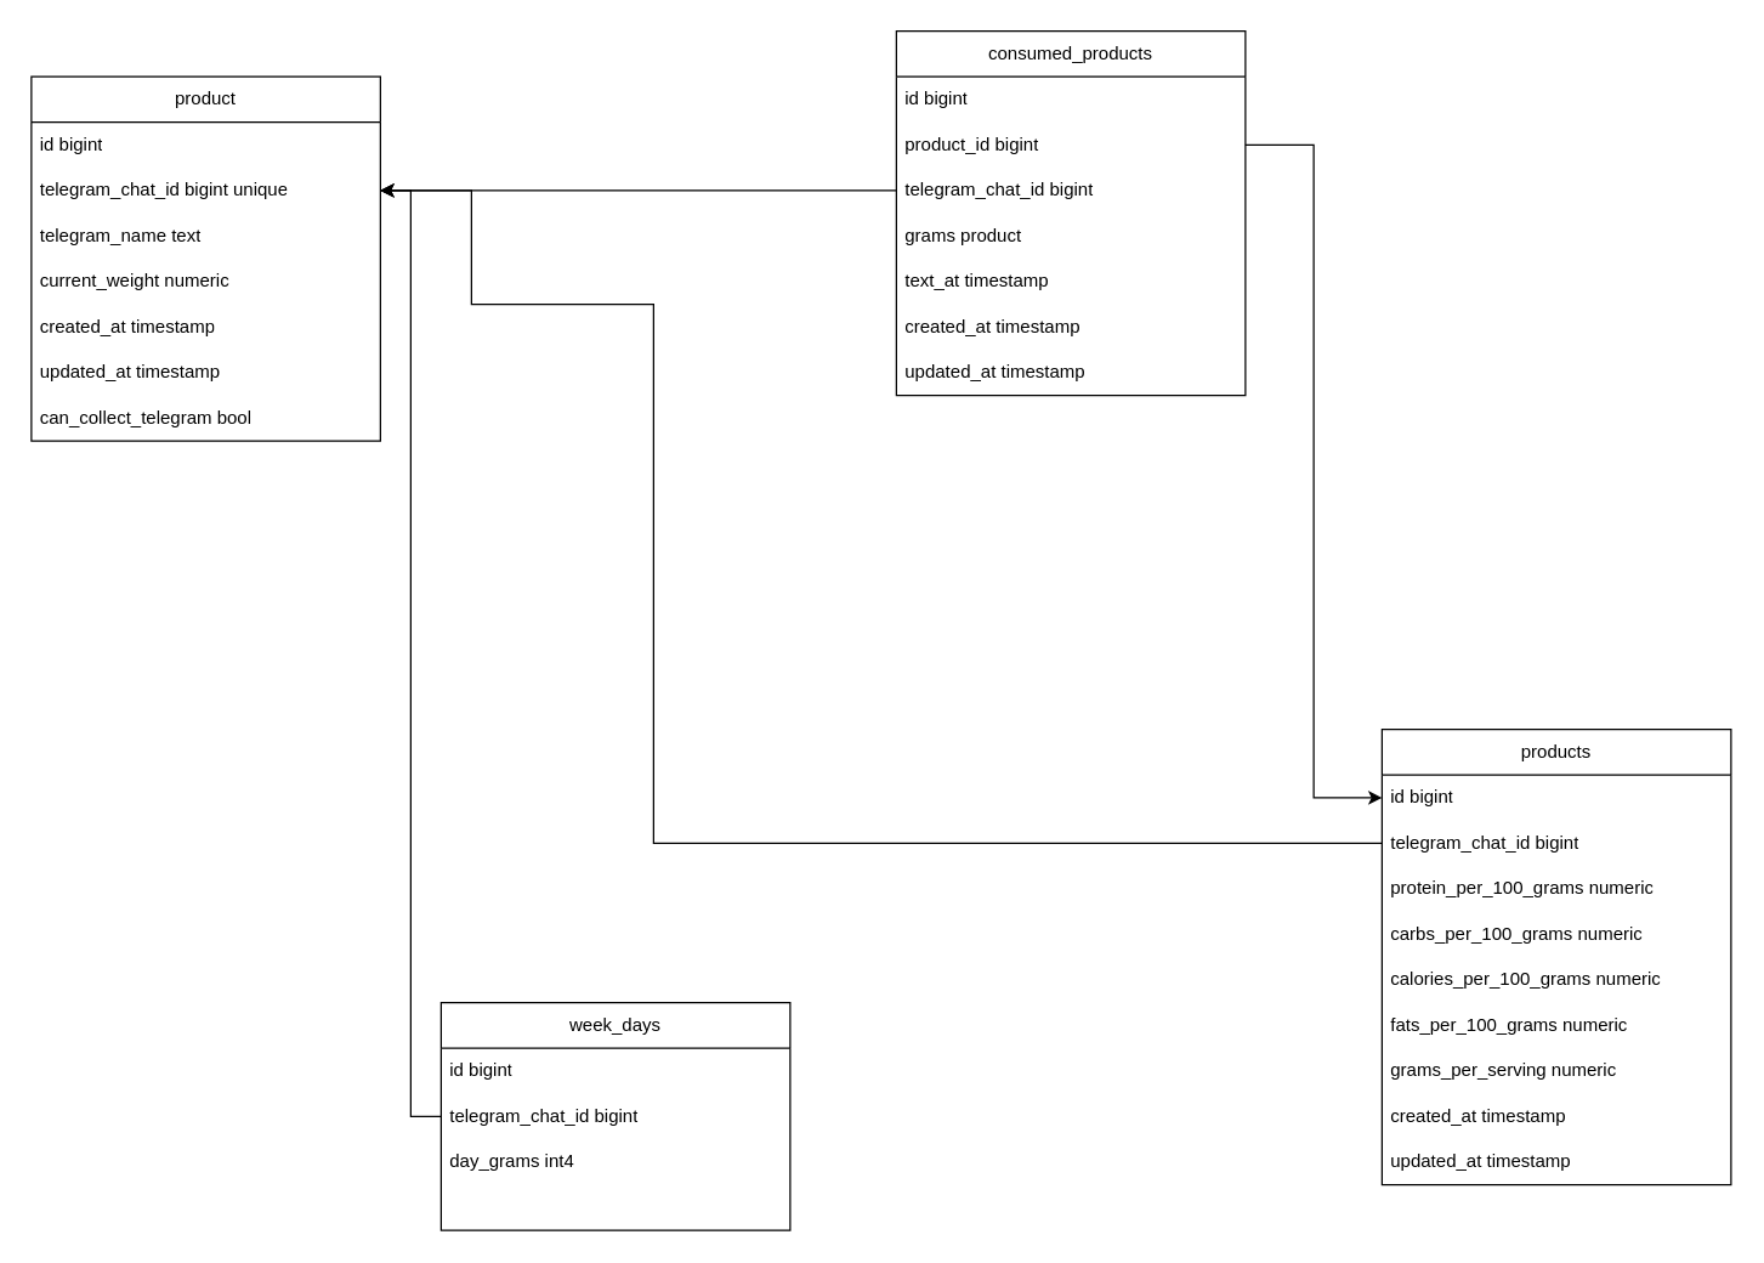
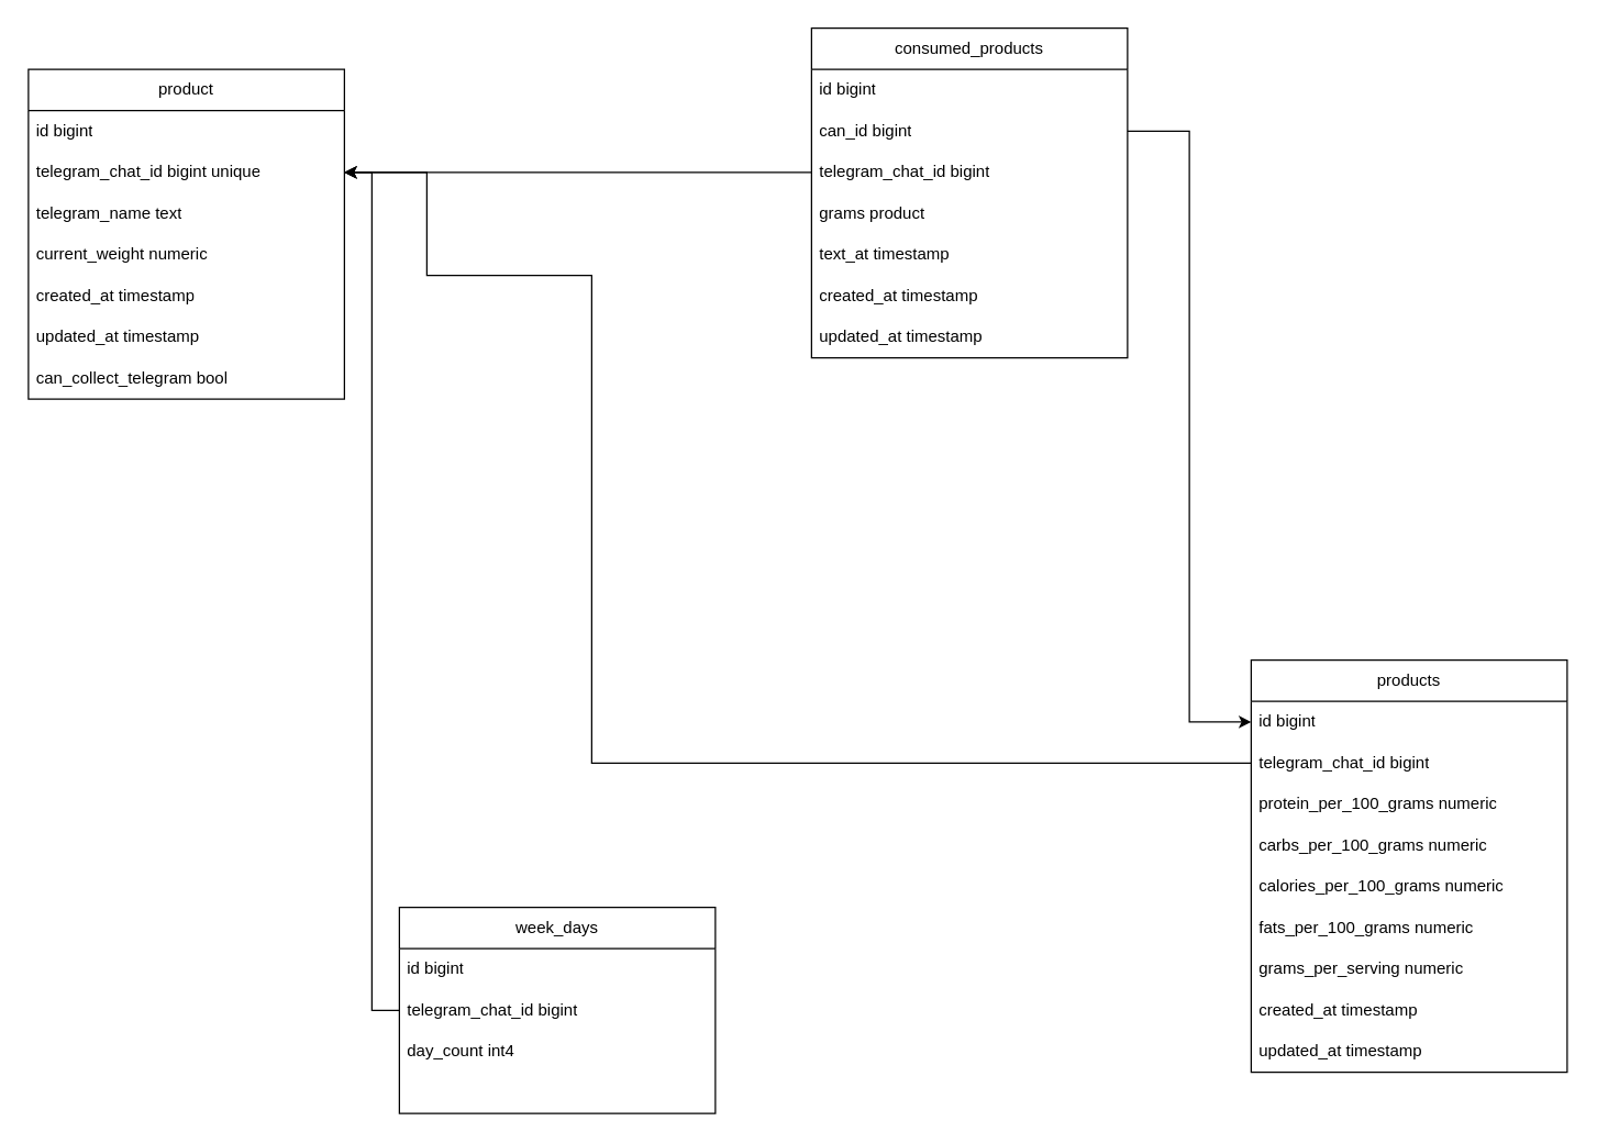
- <mxCell id="23" value="product_id bigint" style="text;strokeColor=none;fillColor=none;align=left;verticalAlign=middle;spacingLeft=4;spacingRight=4;overflow=hidden;points=[[0,0.5],[1,0.5]];portConstraint=eastwest;rotatable=0;whiteSpace=wrap;html=1;" vertex="1" parent="21"><mxGeometry y="60" width="230" height="30" as="geometry" /></mxCell>
+ <mxCell id="23" value="can_id bigint" style="text;strokeColor=none;fillColor=none;align=left;verticalAlign=middle;spacingLeft=4;spacingRight=4;overflow=hidden;points=[[0,0.5],[1,0.5]];portConstraint=eastwest;rotatable=0;whiteSpace=wrap;html=1;" vertex="1" parent="21"><mxGeometry y="60" width="230" height="30" as="geometry" /></mxCell>
- <mxCell id="34" value="day_grams int4" style="text;strokeColor=none;fillColor=none;align=left;verticalAlign=middle;spacingLeft=4;spacingRight=4;overflow=hidden;points=[[0,0.5],[1,0.5]];portConstraint=eastwest;rotatable=0;whiteSpace=wrap;html=1;" vertex="1" parent="31"><mxGeometry y="90" width="230" height="30" as="geometry" /></mxCell>
+ <mxCell id="34" value="day_count int4" style="text;strokeColor=none;fillColor=none;align=left;verticalAlign=middle;spacingLeft=4;spacingRight=4;overflow=hidden;points=[[0,0.5],[1,0.5]];portConstraint=eastwest;rotatable=0;whiteSpace=wrap;html=1;" vertex="1" parent="31"><mxGeometry y="90" width="230" height="30" as="geometry" /></mxCell>
